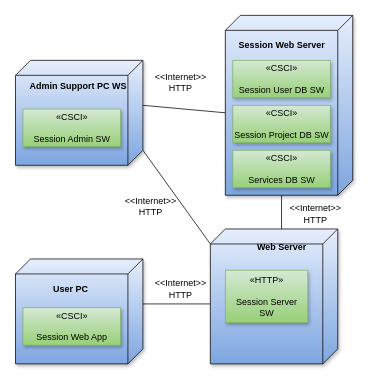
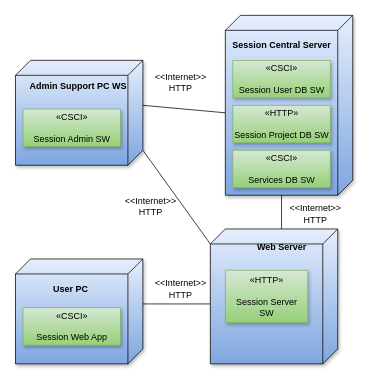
- <mxCell id="30" value="&lt;b&gt;Session Web Server&lt;/b&gt;" style="text;html=1;align=center;verticalAlign=middle;resizable=0;points=[];autosize=1;strokeColor=none;fillColor=none;" parent="28" vertex="1"><mxGeometry y="30" width="150" height="20" as="geometry" /></mxCell>
+ <mxCell id="30" value="&lt;b&gt;Session Central Server&lt;/b&gt;" style="text;html=1;align=center;verticalAlign=middle;resizable=0;points=[];autosize=1;strokeColor=none;fillColor=none;" parent="28" vertex="1"><mxGeometry y="30" width="150" height="20" as="geometry" /></mxCell>
- <mxCell id="31" value="«CSCI»&lt;br&gt;&lt;br&gt;Session Project DB SW" style="html=1;shadow=1;strokeColor=#82b366;fillColor=#d5e8d4;gradientColor=#97d077;gradientDirection=south;" parent="28" vertex="1"><mxGeometry x="10" y="120" width="130" height="50" as="geometry" /></mxCell>
+ <mxCell id="31" value="«HTTP»&lt;br&gt;&lt;br&gt;Session Project DB SW" style="html=1;shadow=1;strokeColor=#82b366;fillColor=#d5e8d4;gradientColor=#97d077;gradientDirection=south;" parent="28" vertex="1"><mxGeometry x="10" y="120" width="130" height="50" as="geometry" /></mxCell>
